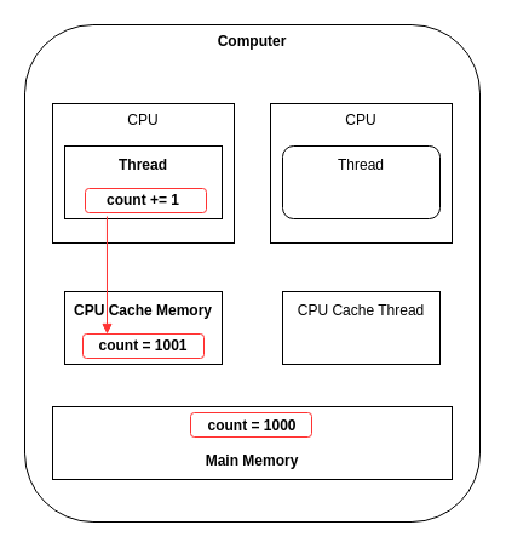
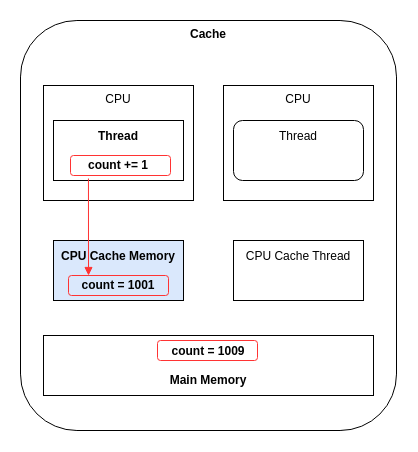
- <mxCell id="2" value="Computer" style="rounded=1;whiteSpace=wrap;html=1;fontStyle=1;verticalAlign=top;" vertex="1" parent="1"><mxGeometry x="20" y="20" width="376" height="410" as="geometry" /></mxCell>
+ <mxCell id="2" value="Cache" style="rounded=1;whiteSpace=wrap;html=1;fontStyle=1;verticalAlign=top;" vertex="1" parent="1"><mxGeometry x="20" y="20" width="376" height="410" as="geometry" /></mxCell>
- <mxCell id="5" value="CPU Cache Memory&lt;div&gt;&lt;br&gt;&lt;/div&gt;&lt;div&gt;&lt;span&gt;count = 1001&lt;/span&gt;&lt;/div&gt;" style="rounded=0;whiteSpace=wrap;html=1;fontStyle=1" vertex="1" parent="1"><mxGeometry x="53" y="240" width="130" height="60" as="geometry" /></mxCell>
+ <mxCell id="5" value="CPU Cache Memory&lt;div&gt;&lt;br&gt;&lt;/div&gt;&lt;div&gt;&lt;span&gt;count = 1001&lt;/span&gt;&lt;/div&gt;" style="rounded=0;whiteSpace=wrap;html=1;fontStyle=1;fillColor=#dae8fc;" vertex="1" parent="1"><mxGeometry x="53" y="240" width="130" height="60" as="geometry" /></mxCell>
- <mxCell id="4" value="&lt;div&gt;&lt;span&gt;count = 1000&lt;/span&gt;&lt;/div&gt;&lt;div&gt;&lt;br&gt;&lt;/div&gt;Main Memory" style="rounded=0;whiteSpace=wrap;html=1;fontStyle=1" vertex="1" parent="1"><mxGeometry x="43" y="335" width="330" height="60" as="geometry" /></mxCell>
+ <mxCell id="4" value="&lt;div&gt;&lt;span&gt;count = 1009&lt;/span&gt;&lt;/div&gt;&lt;div&gt;&lt;br&gt;&lt;/div&gt;Main Memory" style="rounded=0;whiteSpace=wrap;html=1;fontStyle=1" vertex="1" parent="1"><mxGeometry x="43" y="335" width="330" height="60" as="geometry" /></mxCell>
